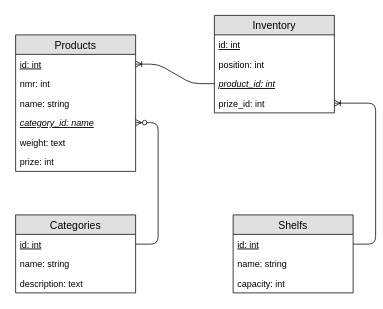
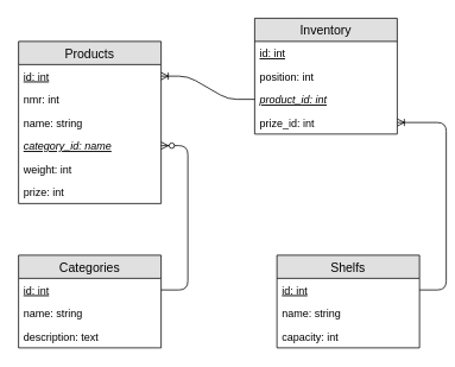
- <mxCell id="7" value="weight: text" style="text;strokeColor=none;fillColor=none;spacingLeft=4;spacingRight=4;overflow=hidden;rotatable=0;points=[[0,0.5],[1,0.5]];portConstraint=eastwest;fontSize=12;" parent="2" vertex="1"><mxGeometry y="130" width="160" height="26" as="geometry" /></mxCell>
+ <mxCell id="7" value="weight: int" style="text;strokeColor=none;fillColor=none;spacingLeft=4;spacingRight=4;overflow=hidden;rotatable=0;points=[[0,0.5],[1,0.5]];portConstraint=eastwest;fontSize=12;" parent="2" vertex="1"><mxGeometry y="130" width="160" height="26" as="geometry" /></mxCell>
